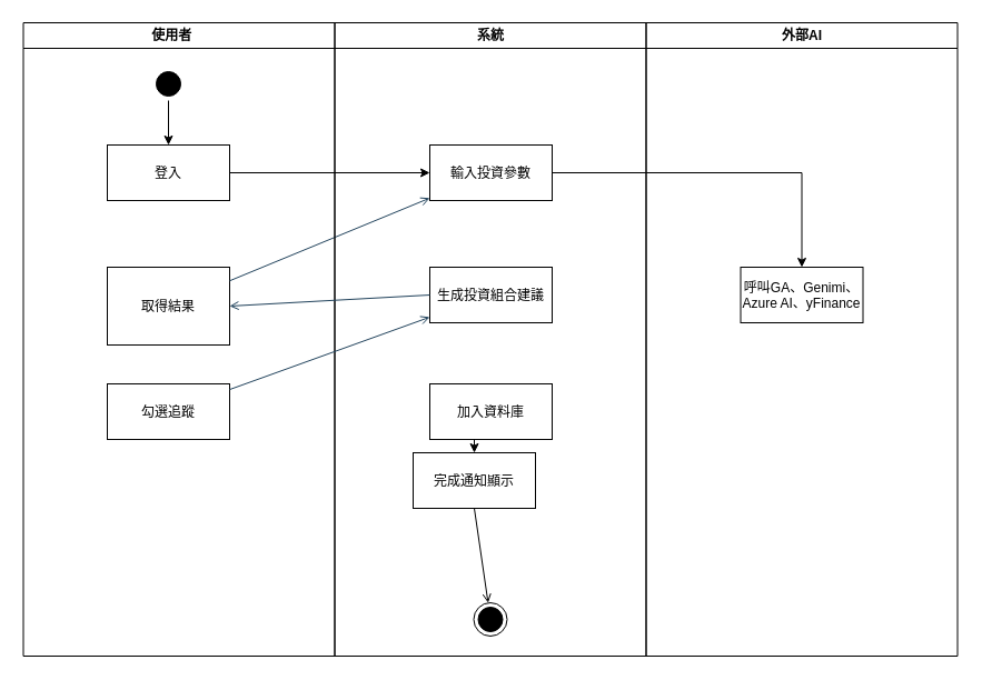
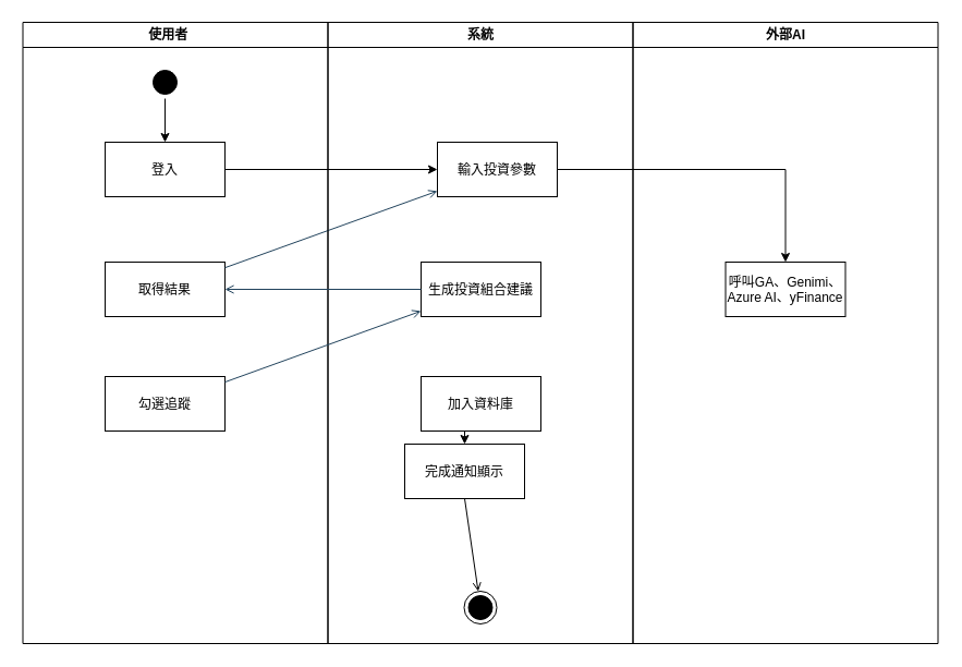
- <mxCell id="10" value="輸入投資參數" style="fillColor=none;" parent="9" vertex="1"><mxGeometry x="85.5" y="110" width="110" height="50" as="geometry" /></mxCell>
+ <mxCell id="10" value="輸入投資參數" style="fillColor=none;" parent="9" vertex="1"><mxGeometry x="100.5" y="110" width="110" height="50" as="geometry" /></mxCell>
- <mxCell id="6" value="取得結果" style="fillColor=none;" parent="2" vertex="1"><mxGeometry x="75.5" y="220" width="110" height="70" as="geometry" /></mxCell>
+ <mxCell id="6" value="取得結果" style="fillColor=none;" parent="2" vertex="1"><mxGeometry x="75.5" y="220" width="110" height="50" as="geometry" /></mxCell>
